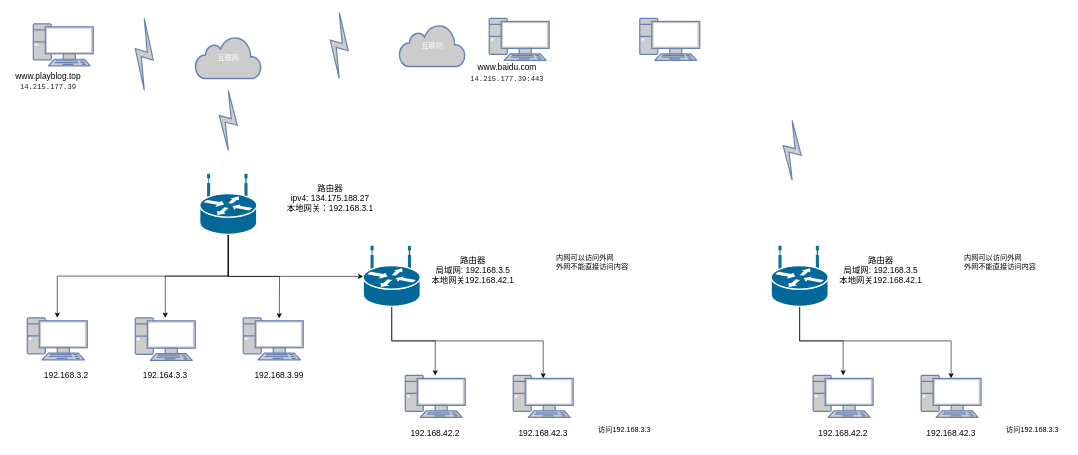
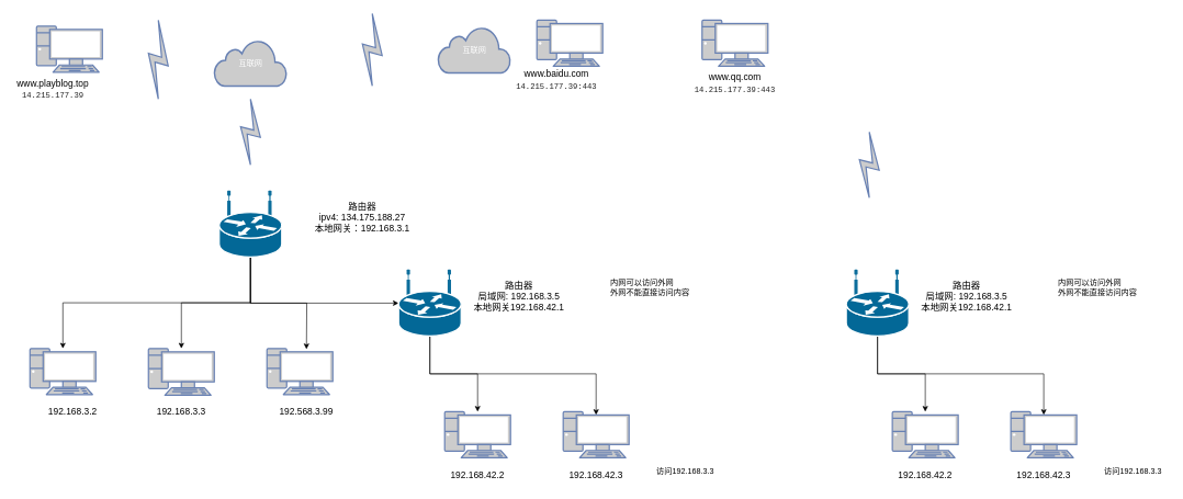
+ <mxCell id="45" value="&lt;font style=&quot;font-size: 14px&quot;&gt;www.qq.com&lt;br&gt;&lt;span style=&quot;color: rgb(34 , 34 , 34) ; font-family: &amp;#34;consolas&amp;#34; , &amp;#34;lucida console&amp;#34; , &amp;#34;courier new&amp;#34; , monospace ; font-size: 12px ; text-align: left ; white-space: pre-wrap&quot;&gt;14.215.177.39:443&lt;/span&gt;&lt;br&gt;&lt;/font&gt;" style="text;html=1;strokeColor=none;fillColor=none;align=center;verticalAlign=middle;whiteSpace=wrap;rounded=0;" vertex="1" parent="1"><mxGeometry x="1056" y="111" width="120" height="30" as="geometry" /></mxCell>
- <mxCell id="14" value="&lt;font style=&quot;font-size: 14px&quot;&gt;192.164.3.3&lt;br&gt;&lt;/font&gt;" style="text;html=1;strokeColor=none;fillColor=none;align=center;verticalAlign=middle;whiteSpace=wrap;rounded=0;" parent="1" vertex="1"><mxGeometry x="215" y="610" width="120" height="30" as="geometry" /></mxCell>
+ <mxCell id="14" value="&lt;font style=&quot;font-size: 14px&quot;&gt;192.168.3.3&lt;br&gt;&lt;/font&gt;" style="text;html=1;strokeColor=none;fillColor=none;align=center;verticalAlign=middle;whiteSpace=wrap;rounded=0;" parent="1" vertex="1"><mxGeometry x="215" y="610" width="120" height="30" as="geometry" /></mxCell>
- <mxCell id="15" value="&lt;font style=&quot;font-size: 14px&quot;&gt;192.168.3.99&lt;br&gt;&lt;/font&gt;" style="text;html=1;strokeColor=none;fillColor=none;align=center;verticalAlign=middle;whiteSpace=wrap;rounded=0;" parent="1" vertex="1"><mxGeometry x="405" y="610" width="120" height="30" as="geometry" /></mxCell>
+ <mxCell id="15" value="&lt;font style=&quot;font-size: 14px&quot;&gt;192.568.3.99&lt;br&gt;&lt;/font&gt;" style="text;html=1;strokeColor=none;fillColor=none;align=center;verticalAlign=middle;whiteSpace=wrap;rounded=0;" parent="1" vertex="1"><mxGeometry x="405" y="610" width="120" height="30" as="geometry" /></mxCell>
